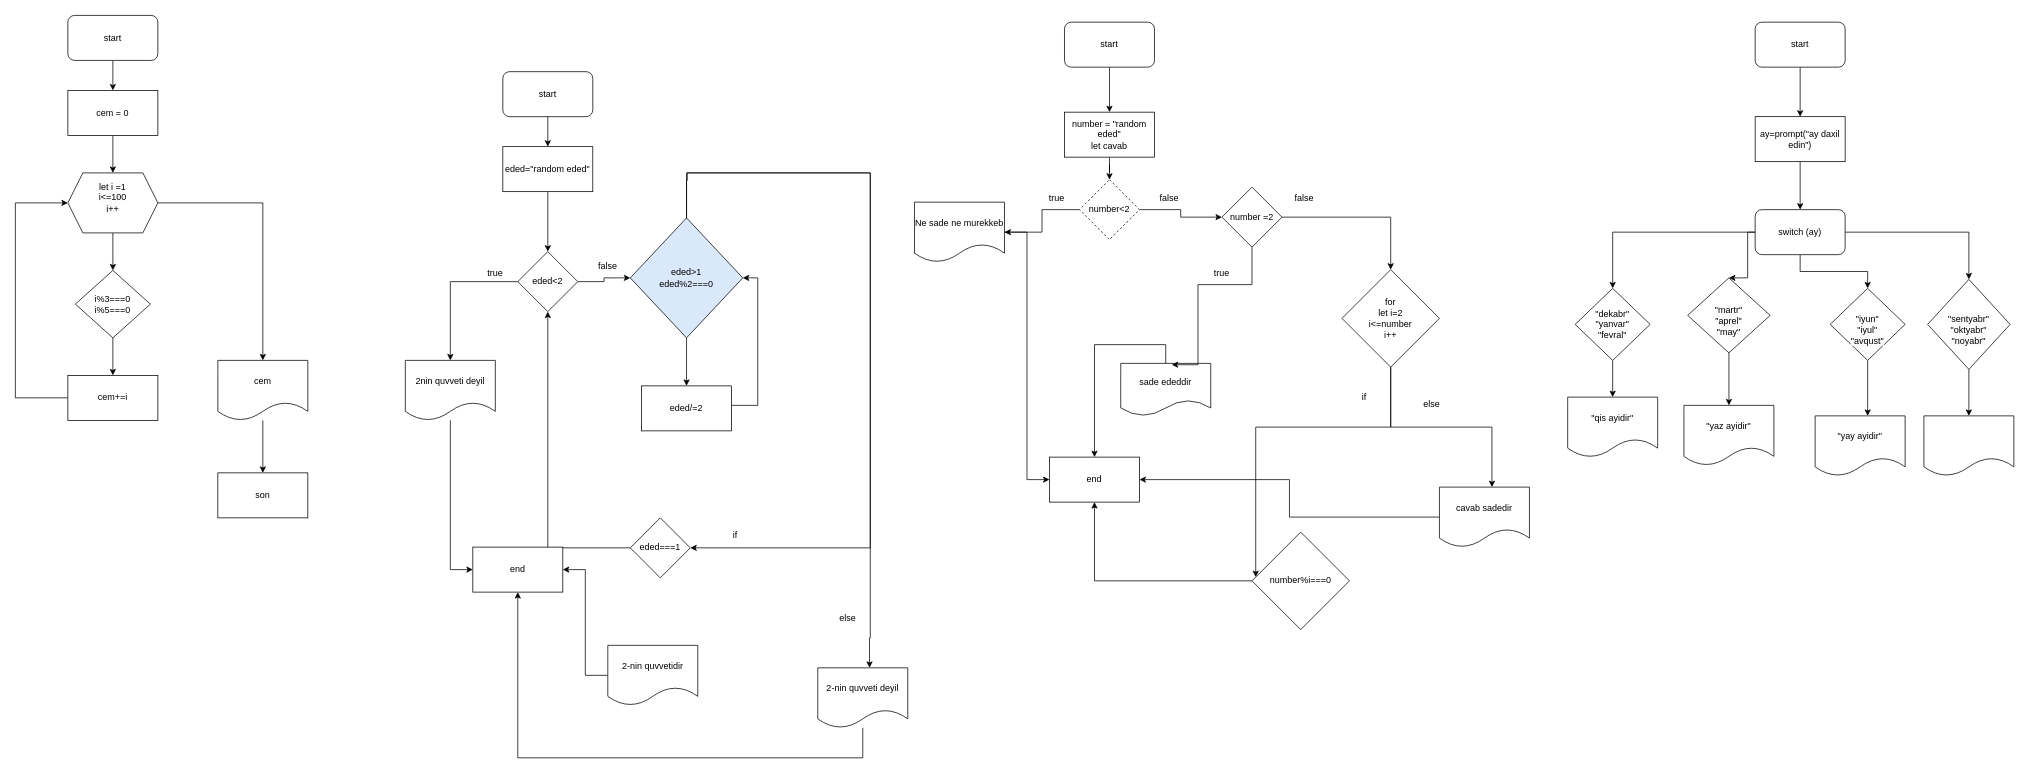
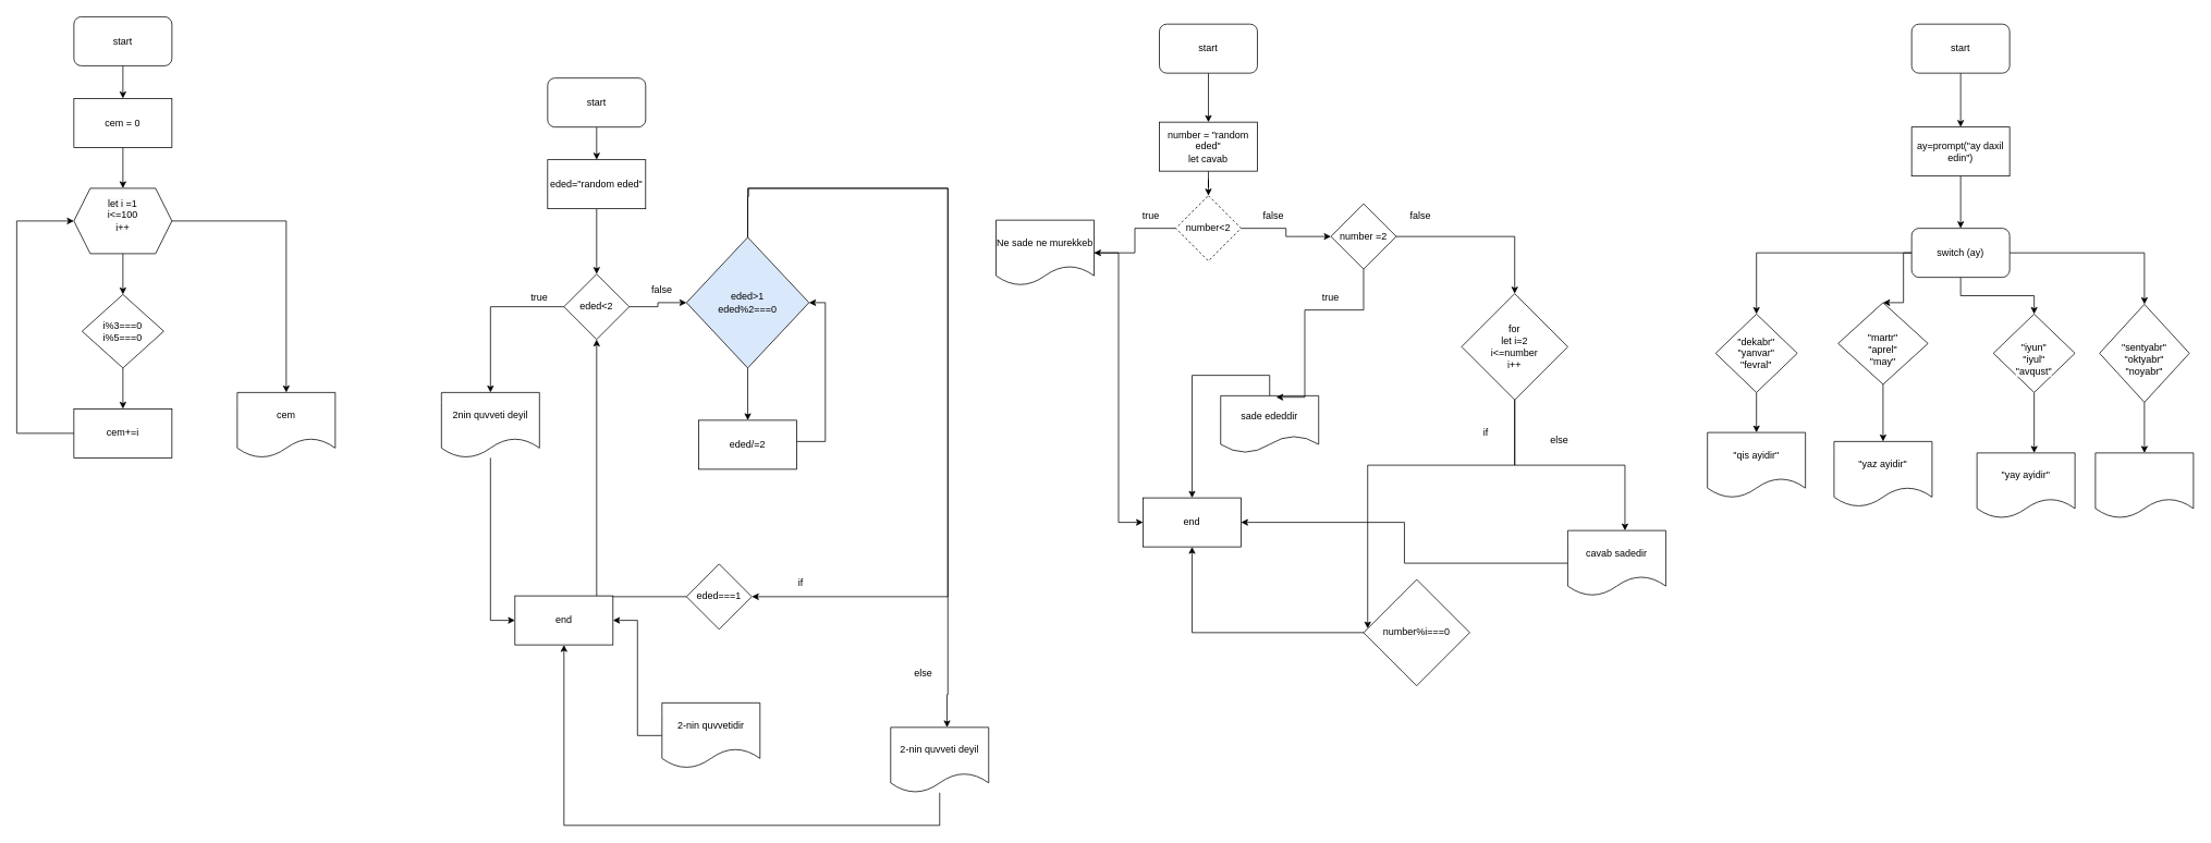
- <mxCell id="13" style="edgeStyle=orthogonalEdgeStyle;rounded=0;orthogonalLoop=1;jettySize=auto;html=1;" edge="1" parent="1" source="14" target="15"><mxGeometry relative="1" as="geometry"><mxPoint x="350" y="660" as="targetPoint" /></mxGeometry></mxCell>
- <mxCell id="15" value="son" style="rounded=0;whiteSpace=wrap;html=1;" vertex="1" parent="1"><mxGeometry x="290" y="630" width="120" height="60" as="geometry" /></mxCell>
